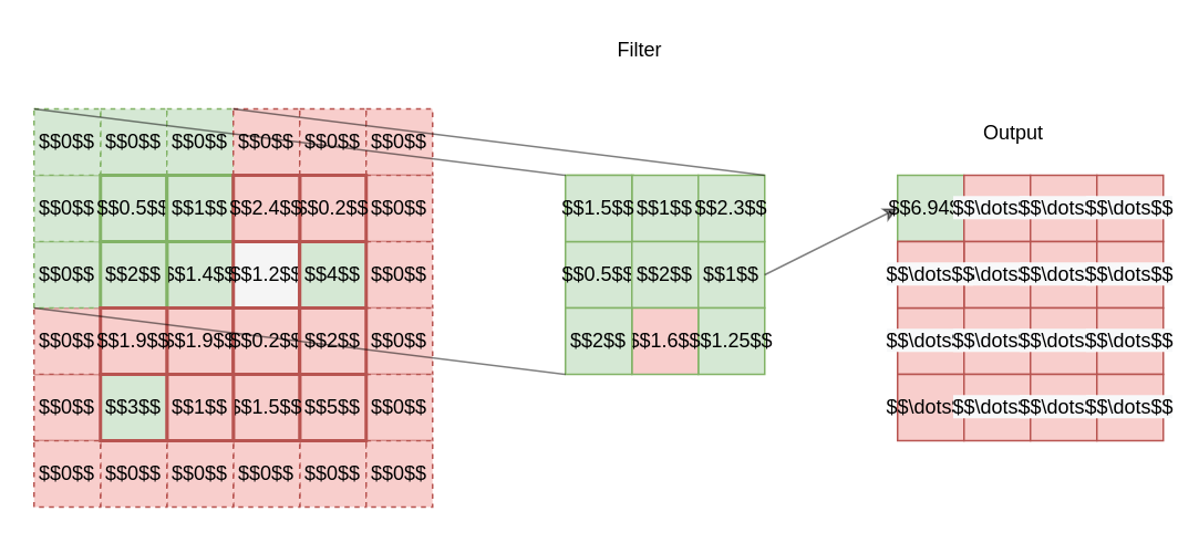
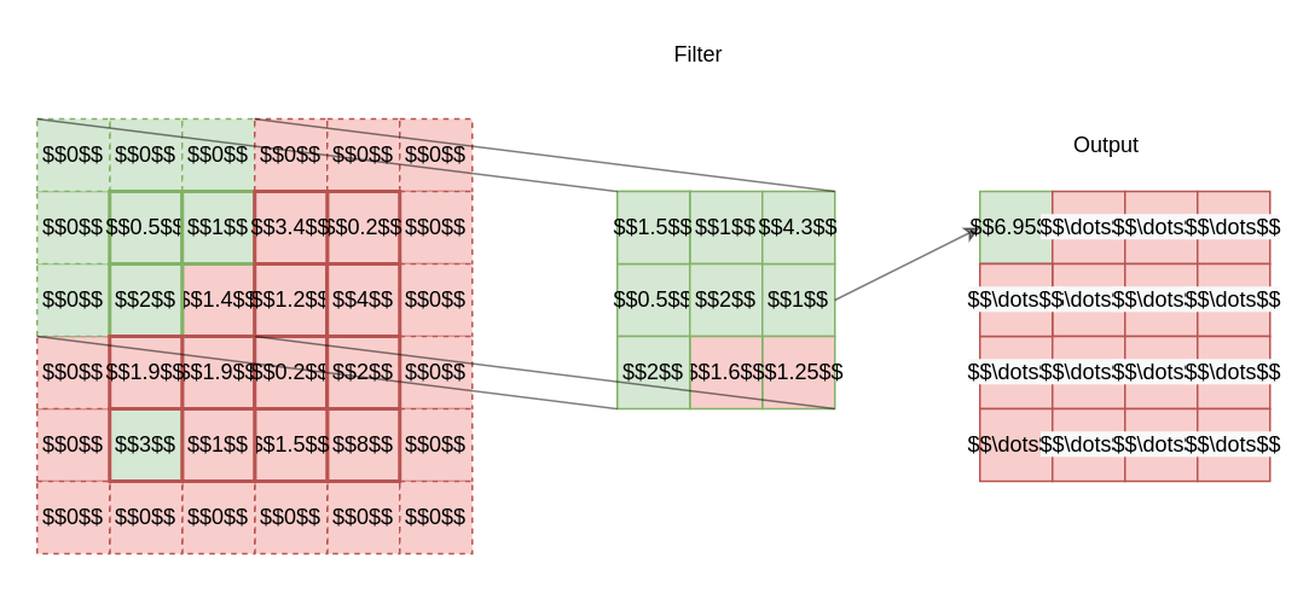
- <mxCell id="76" value="$$2.4$$" style="rounded=0;whiteSpace=wrap;html=1;strokeColor=#b85450;strokeWidth=2;fillColor=#f8cecc;" vertex="1" parent="1"><mxGeometry x="140" y="105" width="40" height="40" as="geometry" /></mxCell>
+ <mxCell id="76" value="$$3.4$$" style="rounded=0;whiteSpace=wrap;html=1;strokeColor=#b85450;strokeWidth=2;fillColor=#f8cecc;" vertex="1" parent="1"><mxGeometry x="140" y="105" width="40" height="40" as="geometry" /></mxCell>
- <mxCell id="62" value="$$2.3$$" style="rounded=0;whiteSpace=wrap;html=1;strokeColor=#82b366;strokeWidth=1;fillColor=#d5e8d4;" vertex="1" parent="1"><mxGeometry x="420" y="105" width="40" height="40" as="geometry" /></mxCell>
+ <mxCell id="62" value="$$4.3$$" style="rounded=0;whiteSpace=wrap;html=1;strokeColor=#82b366;strokeWidth=1;fillColor=#d5e8d4;" vertex="1" parent="1"><mxGeometry x="420" y="105" width="40" height="40" as="geometry" /></mxCell>
- <mxCell id="22" value="$$6.94$$" style="rounded=0;whiteSpace=wrap;html=1;strokeColor=#82b366;strokeWidth=1;fillColor=#d5e8d4;" vertex="1" parent="1"><mxGeometry x="540" y="105" width="40" height="40" as="geometry" /></mxCell>
+ <mxCell id="22" value="$$6.95$$" style="rounded=0;whiteSpace=wrap;html=1;strokeColor=#82b366;strokeWidth=1;fillColor=#d5e8d4;" vertex="1" parent="1"><mxGeometry x="540" y="105" width="40" height="40" as="geometry" /></mxCell>
- <mxCell id="7" value="$$1.4$$" style="rounded=0;whiteSpace=wrap;html=1;strokeColor=#82b366;strokeWidth=2;fillColor=#d5e8d4;" vertex="1" parent="1"><mxGeometry x="100" y="145" width="40" height="40" as="geometry" /></mxCell>
+ <mxCell id="7" value="$$1.4$$" style="rounded=0;whiteSpace=wrap;html=1;strokeColor=#82b366;strokeWidth=2;fillColor=#f8cecc;" vertex="1" parent="1"><mxGeometry x="100" y="145" width="40" height="40" as="geometry" /></mxCell>
- <mxCell id="8" value="$$1.2$$" style="rounded=0;whiteSpace=wrap;html=1;strokeColor=#b85450;strokeWidth=2;fillColor=#f5f5f5;" vertex="1" parent="1"><mxGeometry x="140" y="145" width="40" height="40" as="geometry" /></mxCell>
+ <mxCell id="8" value="$$1.2$$" style="rounded=0;whiteSpace=wrap;html=1;strokeColor=#b85450;strokeWidth=2;fillColor=#f8cecc;" vertex="1" parent="1"><mxGeometry x="140" y="145" width="40" height="40" as="geometry" /></mxCell>
- <mxCell id="75" value="$$4$$" style="rounded=0;whiteSpace=wrap;html=1;strokeColor=#b85450;strokeWidth=2;fillColor=#d5e8d4;" vertex="1" parent="1"><mxGeometry x="180" y="145" width="40" height="40" as="geometry" /></mxCell>
+ <mxCell id="75" value="$$4$$" style="rounded=0;whiteSpace=wrap;html=1;strokeColor=#b85450;strokeWidth=2;fillColor=#f8cecc;" vertex="1" parent="1"><mxGeometry x="180" y="145" width="40" height="40" as="geometry" /></mxCell>
+ <mxCell id="79" value="" style="endArrow=none;html=1;strokeWidth=1;opacity=50;exitX=1;exitY=1;exitDx=0;exitDy=0;entryX=0;entryY=1;entryDx=0;entryDy=0;" edge="1" parent="1" source="59" target="8"><mxGeometry width="50" height="50" relative="1" as="geometry"><mxPoint x="250" y="205" as="sourcePoint" /><mxPoint x="300" y="155" as="targetPoint" /></mxGeometry></mxCell>
- <mxCell id="59" value="$$1.25$$" style="rounded=0;whiteSpace=wrap;html=1;strokeColor=#82b366;strokeWidth=1;fillColor=#d5e8d4;" vertex="1" parent="1"><mxGeometry x="420" y="185" width="40" height="40" as="geometry" /></mxCell>
+ <mxCell id="59" value="$$1.25$$" style="rounded=0;whiteSpace=wrap;html=1;strokeColor=#82b366;strokeWidth=1;fillColor=#f8cecc;" vertex="1" parent="1"><mxGeometry x="420" y="185" width="40" height="40" as="geometry" /></mxCell>
- <mxCell id="66" value="$$5$$" style="rounded=0;whiteSpace=wrap;html=1;strokeColor=#b85450;strokeWidth=2;fillColor=#f8cecc;" vertex="1" parent="1"><mxGeometry x="180" y="225" width="40" height="40" as="geometry" /></mxCell>
+ <mxCell id="66" value="$$8$$" style="rounded=0;whiteSpace=wrap;html=1;strokeColor=#b85450;strokeWidth=2;fillColor=#f8cecc;" vertex="1" parent="1"><mxGeometry x="180" y="225" width="40" height="40" as="geometry" /></mxCell>
